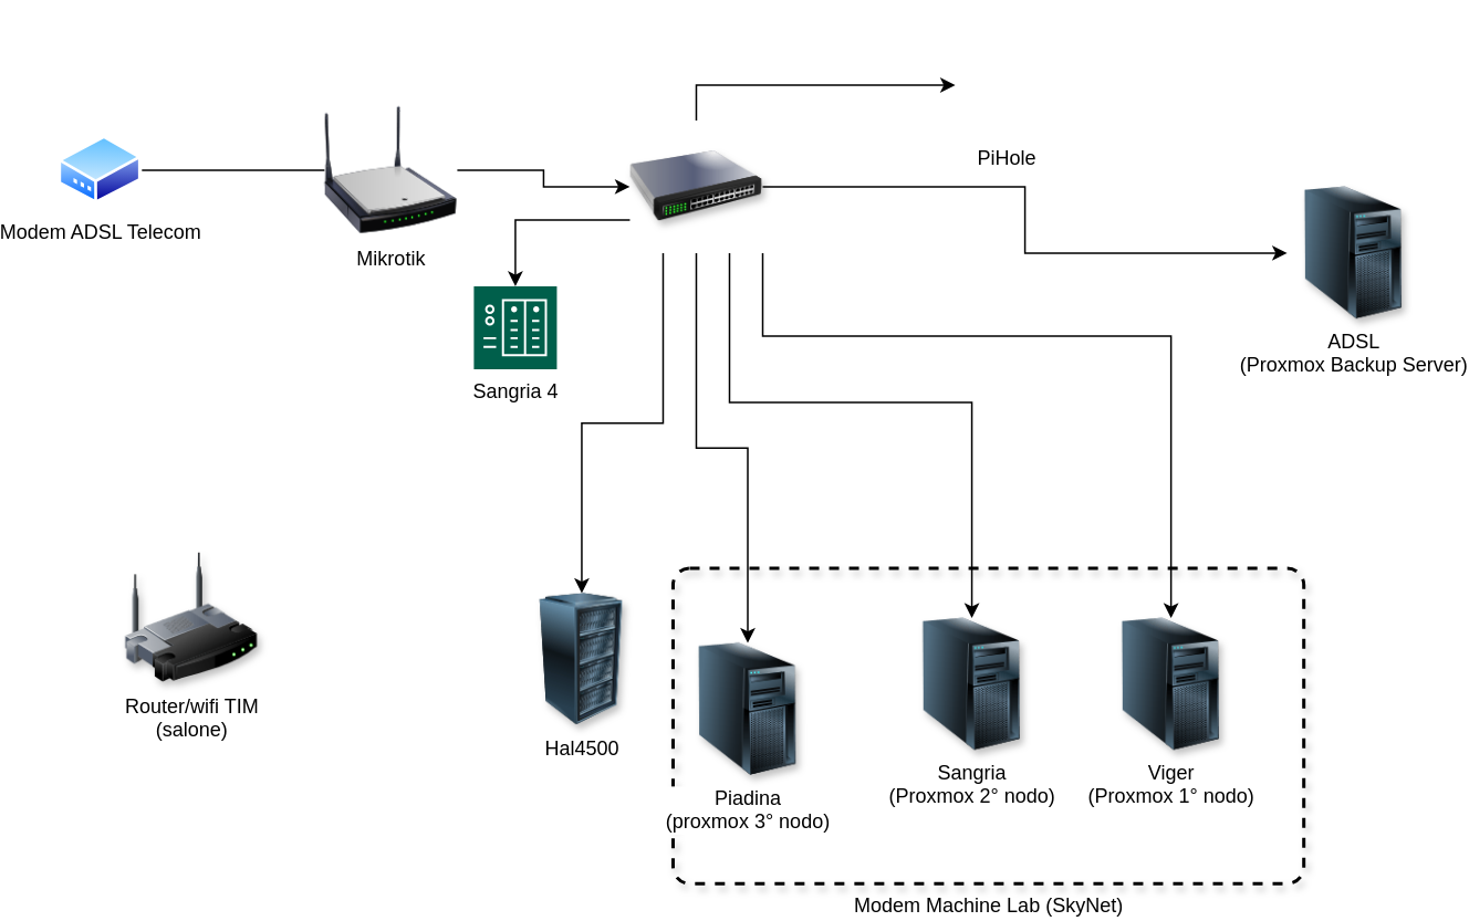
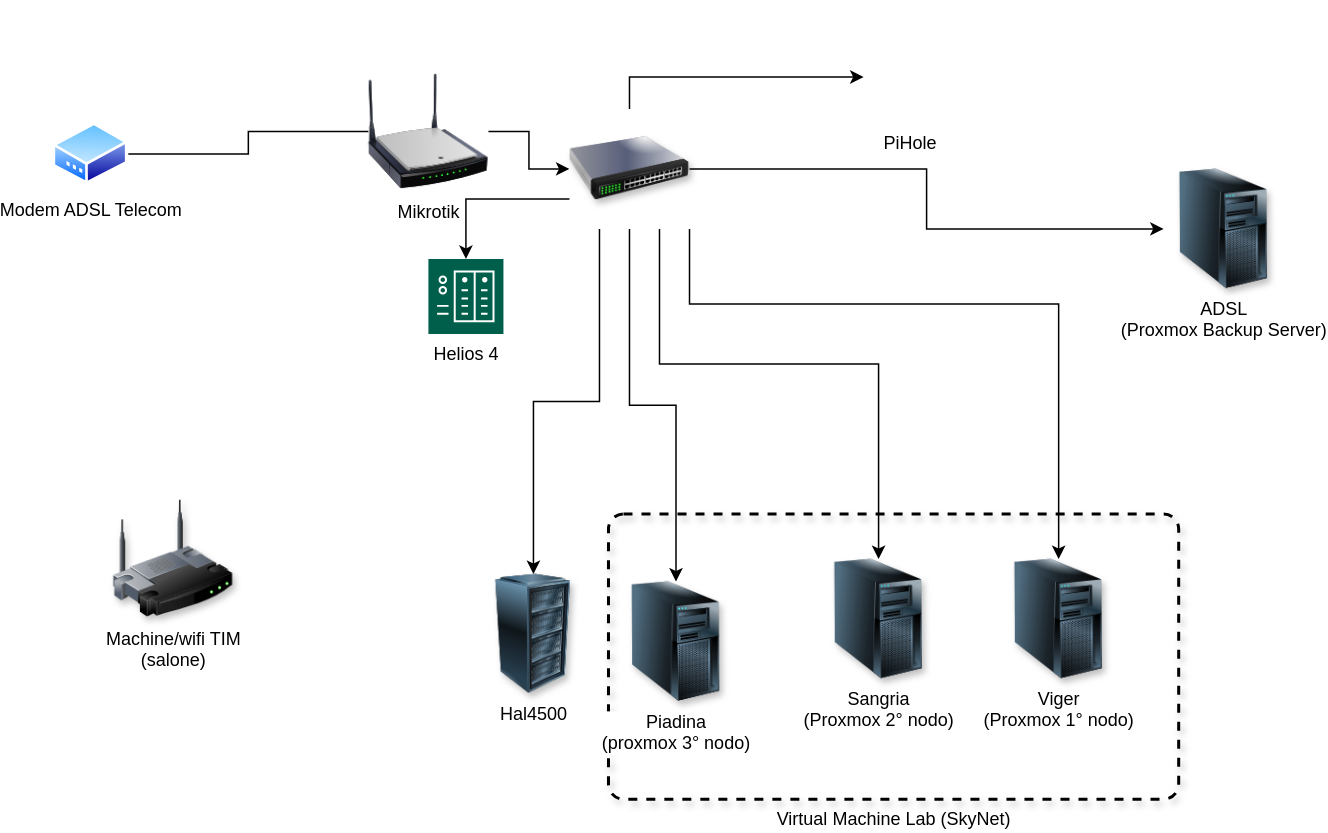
- <mxCell id="6" value="Mikrotik" style="image;html=1;image=img/lib/clip_art/networking/Wireless_Router_N_128x128.png;imageBackground=none;" vertex="1" parent="1"><mxGeometry x="180" y="62" width="80" height="80" as="geometry" /></mxCell>
+ <mxCell id="6" value="Mikrotik" style="image;html=1;image=img/lib/clip_art/networking/Wireless_Router_N_128x128.png;imageBackground=none;" vertex="1" parent="1"><mxGeometry x="230" y="47" width="80" height="80" as="geometry" /></mxCell>
- <mxCell id="19" value="Sangria 4" style="sketch=0;pointerEvents=1;shadow=0;dashed=0;html=1;strokeColor=none;fillColor=#005F4B;labelPosition=center;verticalLabelPosition=bottom;verticalAlign=top;align=center;outlineConnect=0;shape=mxgraph.veeam2.nas;rounded=1;glass=0;fontFamily=Helvetica;fontSize=12;" vertex="1" parent="1"><mxGeometry x="270" y="172" width="50" height="50" as="geometry" /></mxCell>
+ <mxCell id="19" value="Helios 4" style="sketch=0;pointerEvents=1;shadow=0;dashed=0;html=1;strokeColor=none;fillColor=#005F4B;labelPosition=center;verticalLabelPosition=bottom;verticalAlign=top;align=center;outlineConnect=0;shape=mxgraph.veeam2.nas;rounded=1;glass=0;fontFamily=Helvetica;fontSize=12;" vertex="1" parent="1"><mxGeometry x="270" y="172" width="50" height="50" as="geometry" /></mxCell>
- <mxCell id="17" value="Hal4500" style="image;html=1;image=img/lib/clip_art/computers/Server_Rack_128x128.png;rounded=1;shadow=1;glass=0;sketch=0;fontFamily=Helvetica;fontSize=12;strokeWidth=2;fillColor=#FFFF00;" vertex="1" parent="1"><mxGeometry x="295" y="357" width="80" height="80" as="geometry" /></mxCell>
+ <mxCell id="17" value="Hal4500" style="image;html=1;image=img/lib/clip_art/computers/Server_Rack_128x128.png;rounded=1;shadow=1;glass=0;sketch=0;fontFamily=Helvetica;fontSize=12;strokeWidth=2;fillColor=#FFFF00;" vertex="1" parent="1"><mxGeometry x="300" y="382" width="80" height="80" as="geometry" /></mxCell>
- <mxCell id="15" value="Router/wifi TIM&lt;br&gt;(salone)" style="image;html=1;image=img/lib/clip_art/networking/Wireless_Router_128x128.png;rounded=1;shadow=1;glass=0;sketch=0;fontFamily=Helvetica;fontSize=12;strokeWidth=2;fillColor=#FFFF00;" vertex="1" parent="1"><mxGeometry x="60" y="332" width="80" height="80" as="geometry" /></mxCell>
+ <mxCell id="15" value="Machine/wifi TIM&lt;br&gt;(salone)" style="image;html=1;image=img/lib/clip_art/networking/Wireless_Router_128x128.png;rounded=1;shadow=1;glass=0;sketch=0;fontFamily=Helvetica;fontSize=12;strokeWidth=2;fillColor=#FFFF00;" vertex="1" parent="1"><mxGeometry x="60" y="332" width="80" height="80" as="geometry" /></mxCell>
- <mxCell id="2" value="Modem Machine Lab (SkyNet)" style="html=1;align=center;verticalAlign=top;rounded=1;absoluteArcSize=1;arcSize=20;dashed=1;shadow=1;glass=0;sketch=0;fontFamily=Helvetica;fontSize=12;strokeWidth=2;fillColor=none;flipH=0;flipV=0;labelPosition=center;verticalLabelPosition=bottom;" vertex="1" parent="1"><mxGeometry x="390" y="342" width="380" height="190" as="geometry" /></mxCell>
+ <mxCell id="2" value="Virtual Machine Lab (SkyNet)" style="html=1;align=center;verticalAlign=top;rounded=1;absoluteArcSize=1;arcSize=20;dashed=1;shadow=1;glass=0;sketch=0;fontFamily=Helvetica;fontSize=12;strokeWidth=2;fillColor=none;flipH=0;flipV=0;labelPosition=center;verticalLabelPosition=bottom;" vertex="1" parent="1"><mxGeometry x="390" y="342" width="380" height="190" as="geometry" /></mxCell>
